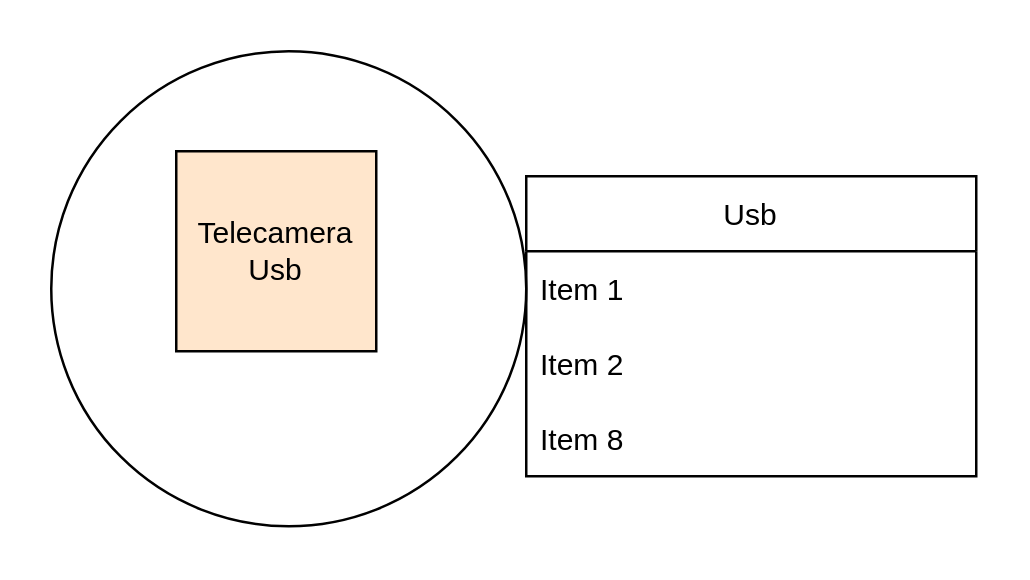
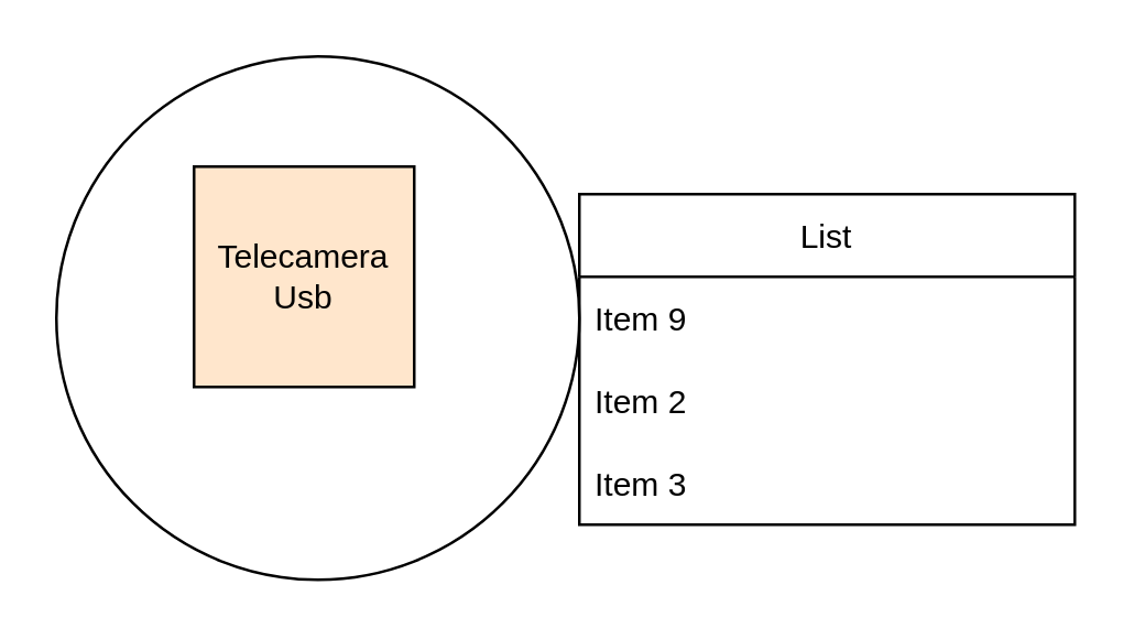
- <mxCell id="3" value="Usb" style="swimlane;fontStyle=0;childLayout=stackLayout;horizontal=1;startSize=30;horizontalStack=0;resizeParent=1;resizeParentMax=0;resizeLast=0;collapsible=1;marginBottom=0;" vertex="1" parent="1"><mxGeometry x="210" y="70" width="180" height="120" as="geometry"><mxRectangle x="340" y="170" width="60" height="30" as="alternateBounds" /></mxGeometry></mxCell>
+ <mxCell id="3" value="List" style="swimlane;fontStyle=0;childLayout=stackLayout;horizontal=1;startSize=30;horizontalStack=0;resizeParent=1;resizeParentMax=0;resizeLast=0;collapsible=1;marginBottom=0;" vertex="1" parent="1"><mxGeometry x="210" y="70" width="180" height="120" as="geometry"><mxRectangle x="340" y="170" width="60" height="30" as="alternateBounds" /></mxGeometry></mxCell>
- <mxCell id="4" value="Item 1" style="text;strokeColor=none;fillColor=none;align=left;verticalAlign=middle;spacingLeft=4;spacingRight=4;overflow=hidden;points=[[0,0.5],[1,0.5]];portConstraint=eastwest;rotatable=0;" vertex="1" parent="3"><mxGeometry y="30" width="180" height="30" as="geometry" /></mxCell>
+ <mxCell id="4" value="Item 9" style="text;strokeColor=none;fillColor=none;align=left;verticalAlign=middle;spacingLeft=4;spacingRight=4;overflow=hidden;points=[[0,0.5],[1,0.5]];portConstraint=eastwest;rotatable=0;" vertex="1" parent="3"><mxGeometry y="30" width="180" height="30" as="geometry" /></mxCell>
- <mxCell id="6" value="Item 8" style="text;strokeColor=none;fillColor=none;align=left;verticalAlign=middle;spacingLeft=4;spacingRight=4;overflow=hidden;points=[[0,0.5],[1,0.5]];portConstraint=eastwest;rotatable=0;" vertex="1" parent="3"><mxGeometry y="90" width="180" height="30" as="geometry" /></mxCell>
+ <mxCell id="6" value="Item 3" style="text;strokeColor=none;fillColor=none;align=left;verticalAlign=middle;spacingLeft=4;spacingRight=4;overflow=hidden;points=[[0,0.5],[1,0.5]];portConstraint=eastwest;rotatable=0;" vertex="1" parent="3"><mxGeometry y="90" width="180" height="30" as="geometry" /></mxCell>
